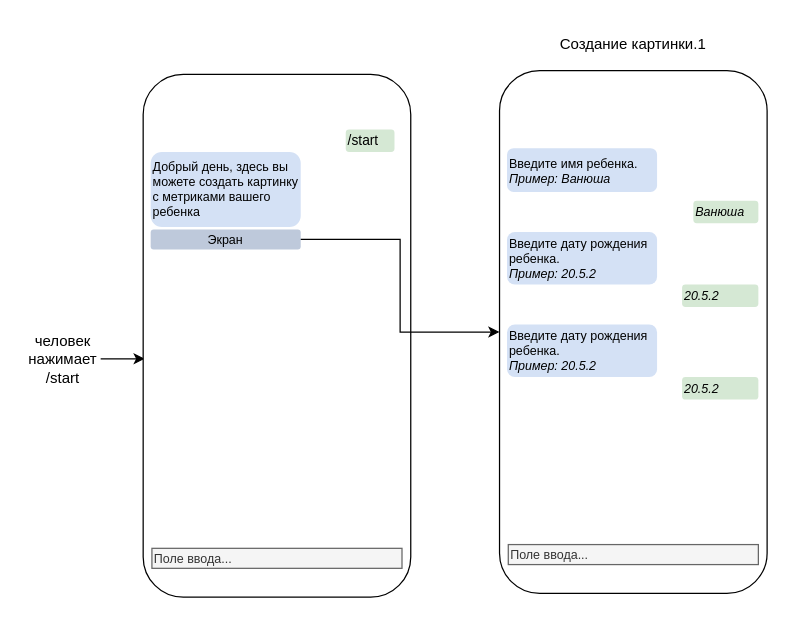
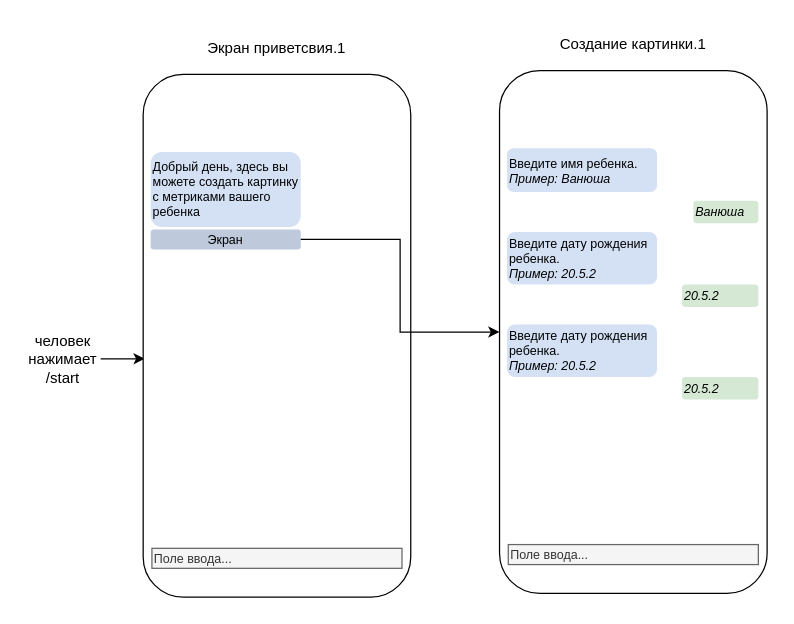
+ <mxCell id="10" value="Экран приветсвия.1" style="text;html=1;strokeColor=none;fillColor=none;align=center;verticalAlign=middle;whiteSpace=wrap;rounded=0;" vertex="1" parent="4"><mxGeometry x="42" width="130" height="30" as="geometry" /></mxCell>
- <mxCell id="7" value="/start" style="rounded=1;whiteSpace=wrap;html=1;fillColor=#D5E8D4;strokeColor=none;fontSize=11;align=left;" vertex="1" parent="4"><mxGeometry x="162" y="80" width="39" height="18" as="geometry" /></mxCell>
